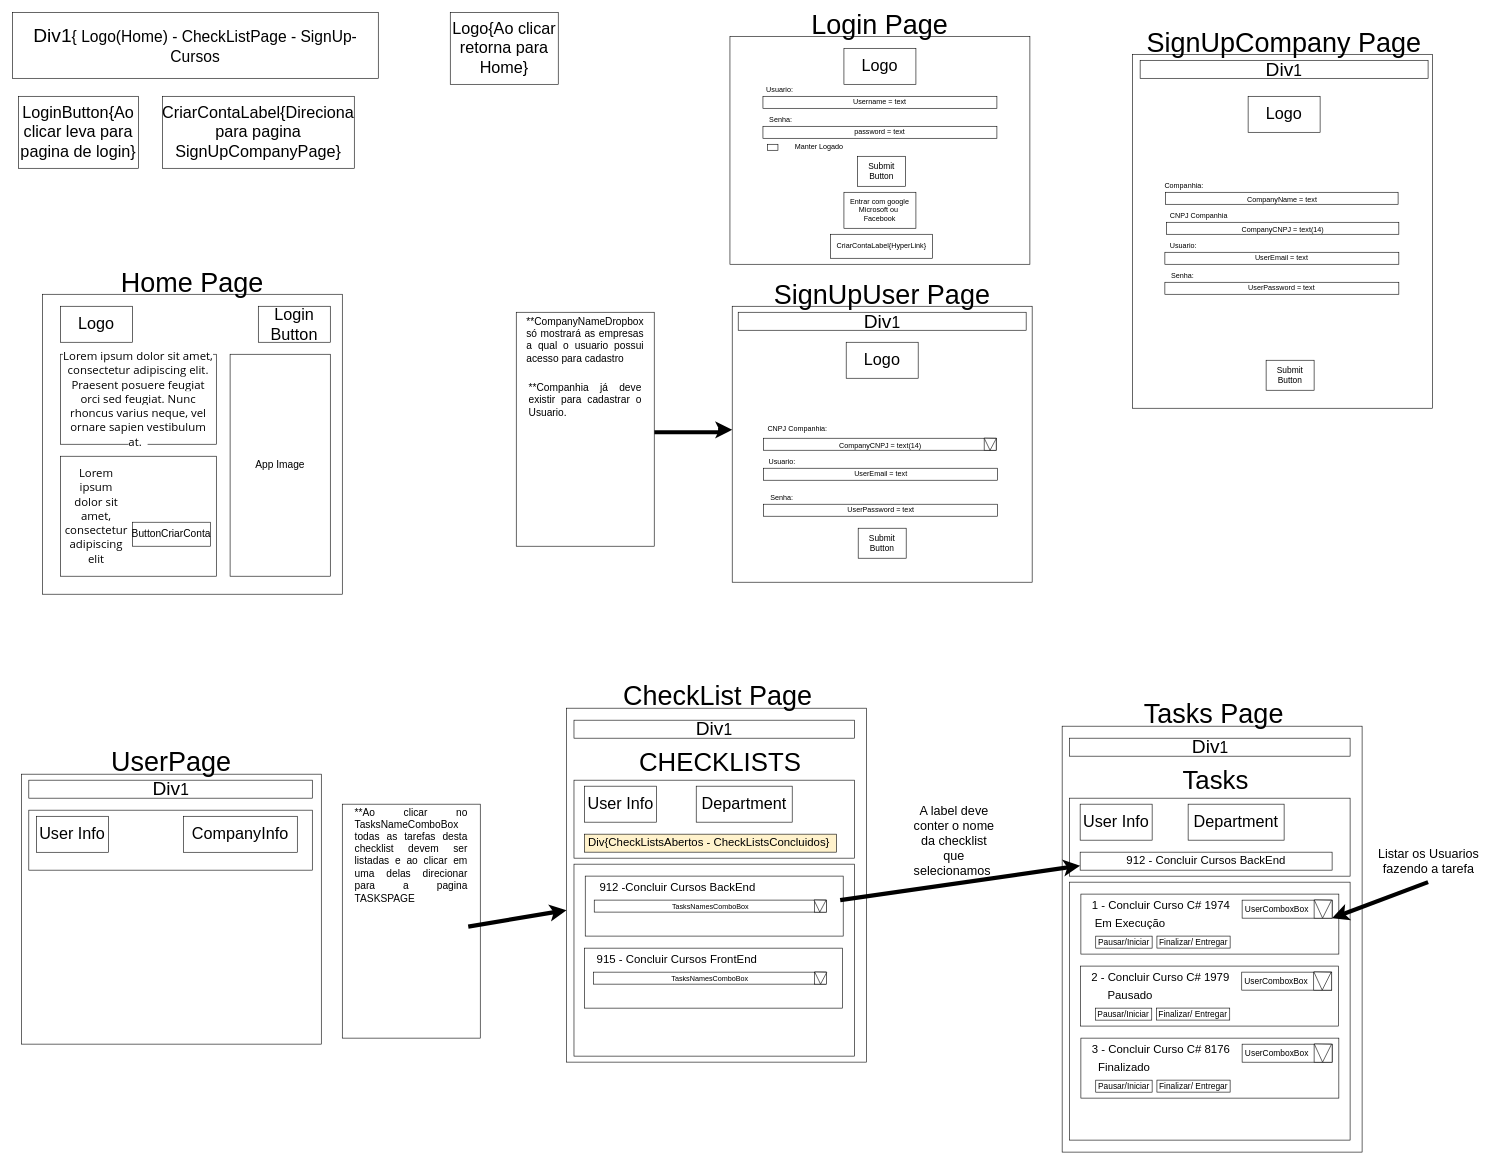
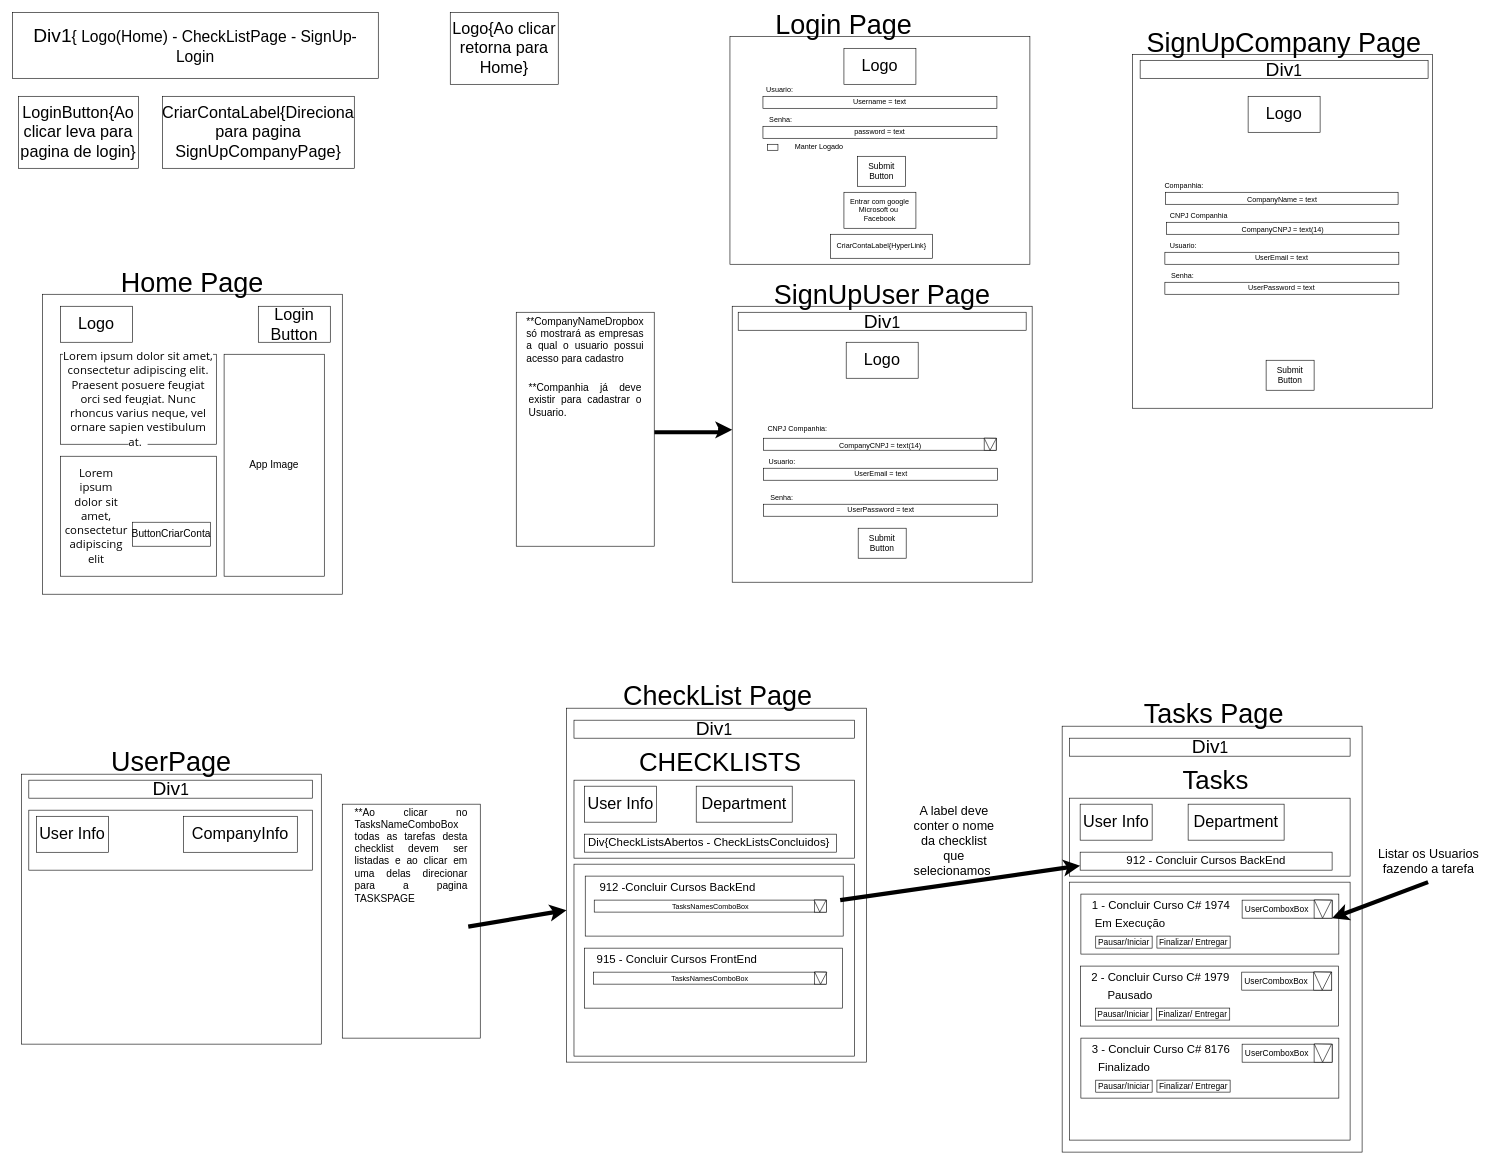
- <mxCell id="5" value="Login Page" style="text;html=1;strokeColor=none;fillColor=none;align=center;verticalAlign=middle;whiteSpace=wrap;rounded=0;fontSize=45;" vertex="1" parent="1"><mxGeometry x="1216.25" y="30" width="500" height="20" as="geometry" /></mxCell>
+ <mxCell id="5" value="Login Page" style="text;html=1;strokeColor=none;fillColor=none;align=center;verticalAlign=middle;whiteSpace=wrap;rounded=0;fontSize=45;" vertex="1" parent="1"><mxGeometry x="1156.25" y="30" width="500" height="20" as="geometry" /></mxCell>
- <mxCell id="38" value="&lt;font style=&quot;font-size: 32px&quot;&gt;Div1&lt;/font&gt;&lt;font style=&quot;font-size: 26px&quot;&gt;{ Logo(Home) - CheckListPage - SignUp- Cursos&lt;/font&gt;" style="rounded=0;whiteSpace=wrap;html=1;fontSize=27;" vertex="1" parent="1"><mxGeometry x="20" y="20" width="610" height="110" as="geometry" /></mxCell>
+ <mxCell id="38" value="&lt;font style=&quot;font-size: 32px&quot;&gt;Div1&lt;/font&gt;&lt;font style=&quot;font-size: 26px&quot;&gt;{ Logo(Home) - CheckListPage - SignUp- Login&lt;/font&gt;" style="rounded=0;whiteSpace=wrap;html=1;fontSize=27;" vertex="1" parent="1"><mxGeometry x="20" y="20" width="610" height="110" as="geometry" /></mxCell>
- <mxCell id="58" value="App Image" style="rounded=0;whiteSpace=wrap;html=1;fontSize=17;" vertex="1" parent="1"><mxGeometry x="383" y="590" width="167" height="370" as="geometry" /></mxCell>
+ <mxCell id="58" value="App Image" style="rounded=0;whiteSpace=wrap;html=1;fontSize=17;" vertex="1" parent="1"><mxGeometry x="373" y="590" width="167" height="370" as="geometry" /></mxCell>
- <mxCell id="62" value="Div{CheckListsAbertos&amp;nbsp;- CheckListsConcluidos}&amp;nbsp;" style="rounded=0;whiteSpace=wrap;html=1;fontSize=19;fillColor=#fff2cc;" vertex="1" parent="1"><mxGeometry x="973.75" y="1390" width="420" height="30" as="geometry" /></mxCell>
+ <mxCell id="62" value="Div{CheckListsAbertos&amp;nbsp;- CheckListsConcluidos}&amp;nbsp;" style="rounded=0;whiteSpace=wrap;html=1;fontSize=19;" vertex="1" parent="1"><mxGeometry x="973.75" y="1390" width="420" height="30" as="geometry" /></mxCell>
